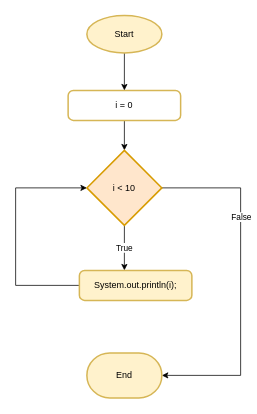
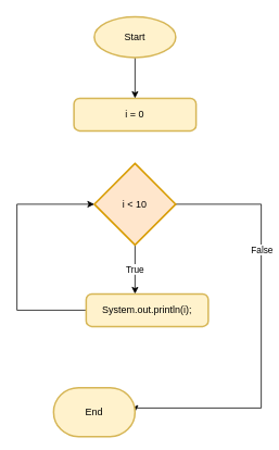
- <mxCell id="3" value="i = 0" style="rounded=1;whiteSpace=wrap;html=1;absoluteArcSize=1;arcSize=14;strokeWidth=2;fillColor=#ffffff;strokeColor=#d6b656;" vertex="1" parent="1"><mxGeometry x="90" y="120" width="150" height="40" as="geometry" /></mxCell>
+ <mxCell id="3" value="i = 0" style="rounded=1;whiteSpace=wrap;html=1;absoluteArcSize=1;arcSize=14;strokeWidth=2;fillColor=#fff2cc;strokeColor=#d6b656;" vertex="1" parent="1"><mxGeometry x="90" y="120" width="150" height="40" as="geometry" /></mxCell>
- <mxCell id="2" style="edgeStyle=orthogonalEdgeStyle;rounded=0;orthogonalLoop=1;jettySize=auto;html=1;exitX=0.5;exitY=1;exitDx=0;exitDy=0;" edge="1" parent="1" source="3" target="7"><mxGeometry relative="1" as="geometry" /></mxCell>
- <mxCell id="12" value="End" style="strokeWidth=2;html=1;shape=mxgraph.flowchart.terminator;whiteSpace=wrap;fillColor=#fff2cc;strokeColor=#d6b656;" vertex="1" parent="1"><mxGeometry x="115" y="470" width="100" height="60" as="geometry" /></mxCell>
+ <mxCell id="12" value="End" style="strokeWidth=2;html=1;shape=mxgraph.flowchart.terminator;whiteSpace=wrap;fillColor=#fff2cc;strokeColor=#d6b656;" vertex="1" parent="1"><mxGeometry x="65" y="475" width="100" height="60" as="geometry" /></mxCell>
